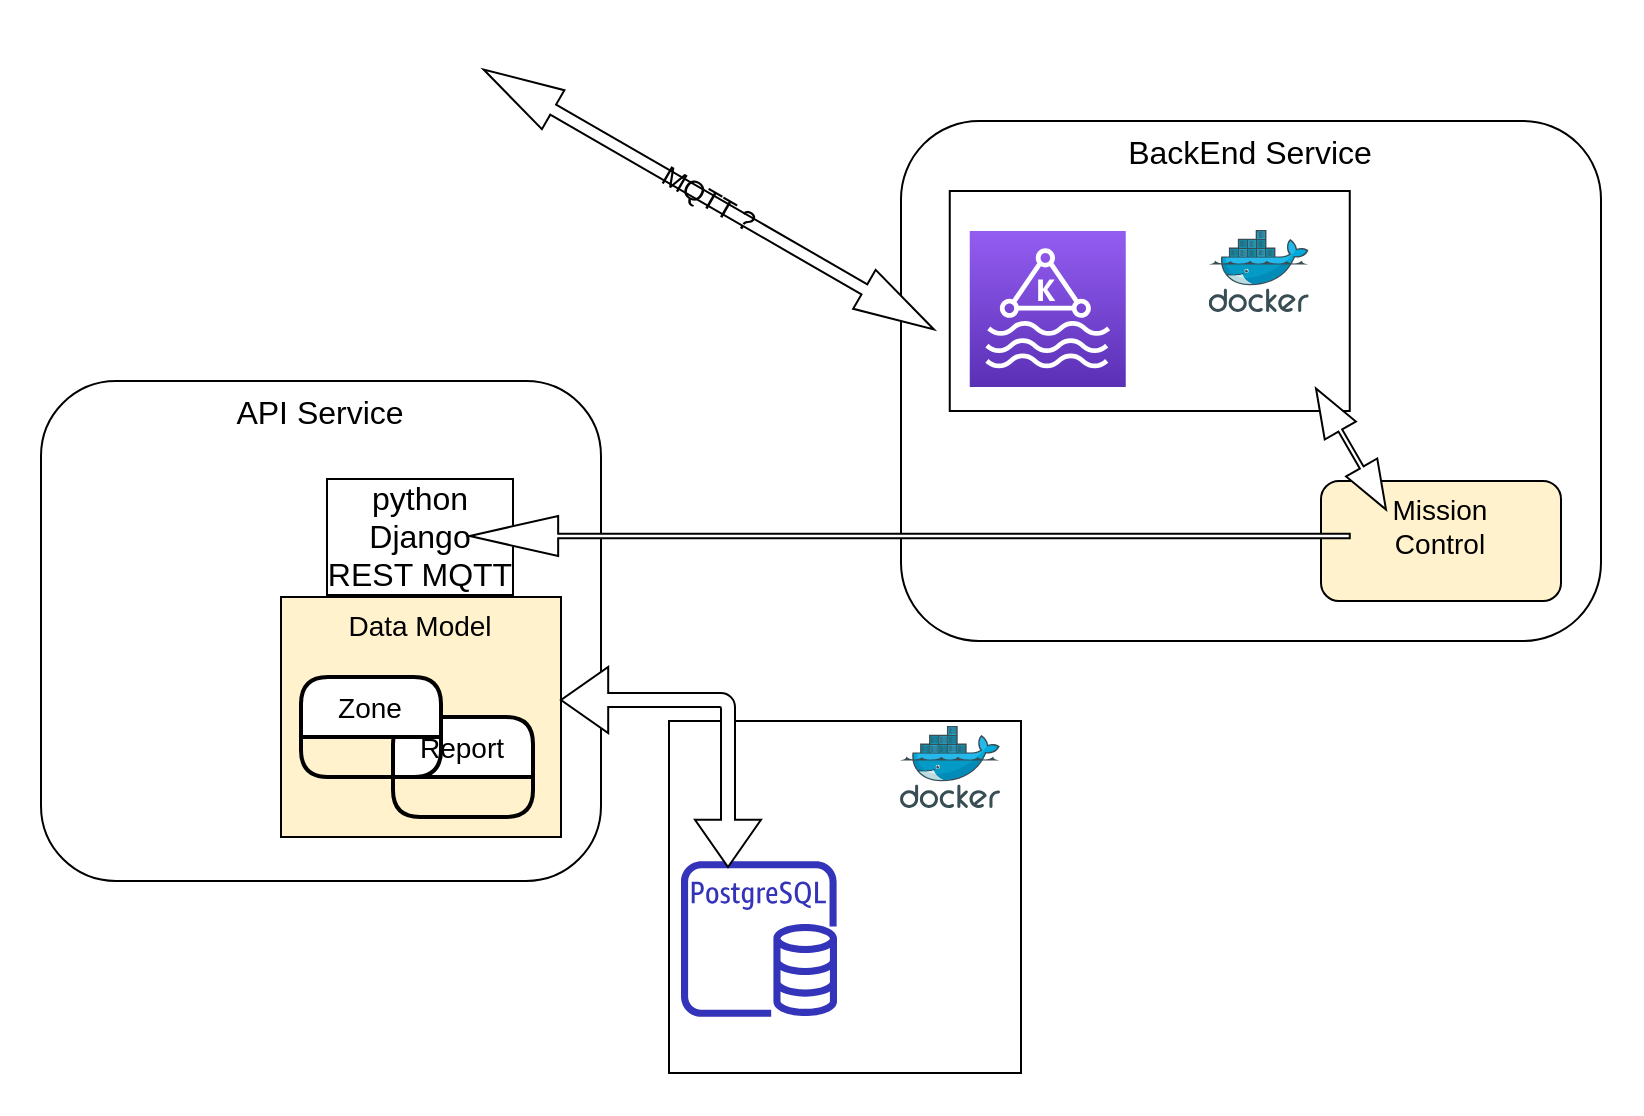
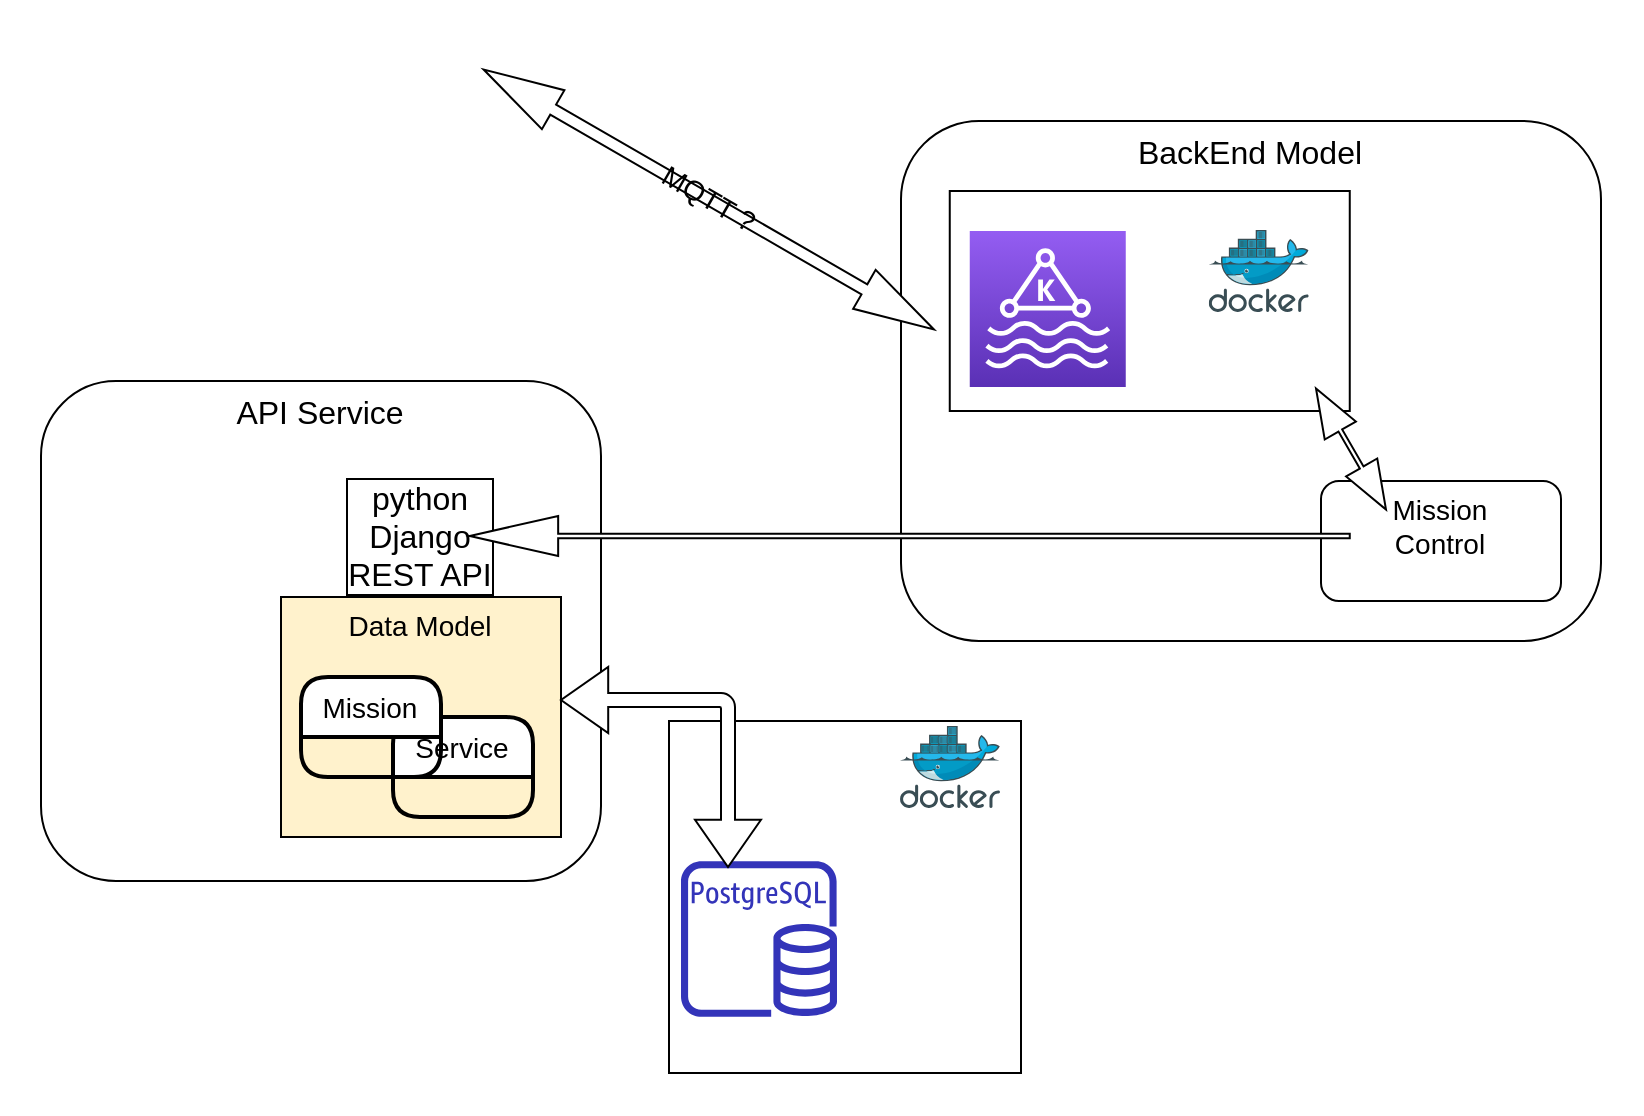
- <mxCell id="2" value="BackEnd Service" style="rounded=1;whiteSpace=wrap;html=1;verticalAlign=top;fontSize=16;" parent="1" vertex="1"><mxGeometry x="450" y="60" width="350" height="260" as="geometry" /></mxCell>
+ <mxCell id="2" value="BackEnd Model" style="rounded=1;whiteSpace=wrap;html=1;verticalAlign=top;fontSize=16;" parent="1" vertex="1"><mxGeometry x="450" y="60" width="350" height="260" as="geometry" /></mxCell>
- <mxCell id="4" value="python&lt;br&gt;Django&lt;br&gt;REST MQTT" style="text;html=1;strokeColor=none;fillColor=none;align=center;verticalAlign=middle;whiteSpace=wrap;rounded=0;fontSize=16;labelBorderColor=#000000;" parent="1" vertex="1"><mxGeometry x="160" y="215" width="100" height="105" as="geometry" /></mxCell>
+ <mxCell id="4" value="python&lt;br&gt;Django&lt;br&gt;REST API" style="text;html=1;strokeColor=none;fillColor=none;align=center;verticalAlign=middle;whiteSpace=wrap;rounded=0;fontSize=16;labelBorderColor=#000000;" parent="1" vertex="1"><mxGeometry x="160" y="215" width="100" height="105" as="geometry" /></mxCell>
- <mxCell id="18" value="Mission&lt;br&gt;Control" style="rounded=1;whiteSpace=wrap;html=1;fontSize=14;verticalAlign=top;fillColor=#fff2cc;" parent="1" vertex="1"><mxGeometry x="660" y="240" width="120" height="60" as="geometry" /></mxCell>
+ <mxCell id="18" value="Mission&lt;br&gt;Control" style="rounded=1;whiteSpace=wrap;html=1;fontSize=14;verticalAlign=top;" parent="1" vertex="1"><mxGeometry x="660" y="240" width="120" height="60" as="geometry" /></mxCell>
- <mxCell id="12" value="Zone" style="swimlane;childLayout=stackLayout;horizontal=1;startSize=30;horizontalStack=0;rounded=1;fontSize=14;fontStyle=0;strokeWidth=2;resizeParent=0;resizeLast=1;shadow=0;dashed=0;align=center;" parent="1" vertex="1"><mxGeometry x="150" y="338" width="70" height="50" as="geometry" /></mxCell>
+ <mxCell id="12" value="Mission" style="swimlane;childLayout=stackLayout;horizontal=1;startSize=30;horizontalStack=0;rounded=1;fontSize=14;fontStyle=0;strokeWidth=2;resizeParent=0;resizeLast=1;shadow=0;dashed=0;align=center;" parent="1" vertex="1"><mxGeometry x="150" y="338" width="70" height="50" as="geometry" /></mxCell>
- <mxCell id="11" value="Report" style="swimlane;childLayout=stackLayout;horizontal=1;startSize=30;horizontalStack=0;rounded=1;fontSize=14;fontStyle=0;strokeWidth=2;resizeParent=0;resizeLast=1;shadow=0;dashed=0;align=center;" parent="1" vertex="1"><mxGeometry x="196" y="358" width="70" height="50" as="geometry" /></mxCell>
+ <mxCell id="11" value="Service" style="swimlane;childLayout=stackLayout;horizontal=1;startSize=30;horizontalStack=0;rounded=1;fontSize=14;fontStyle=0;strokeWidth=2;resizeParent=0;resizeLast=1;shadow=0;dashed=0;align=center;" parent="1" vertex="1"><mxGeometry x="196" y="358" width="70" height="50" as="geometry" /></mxCell>
